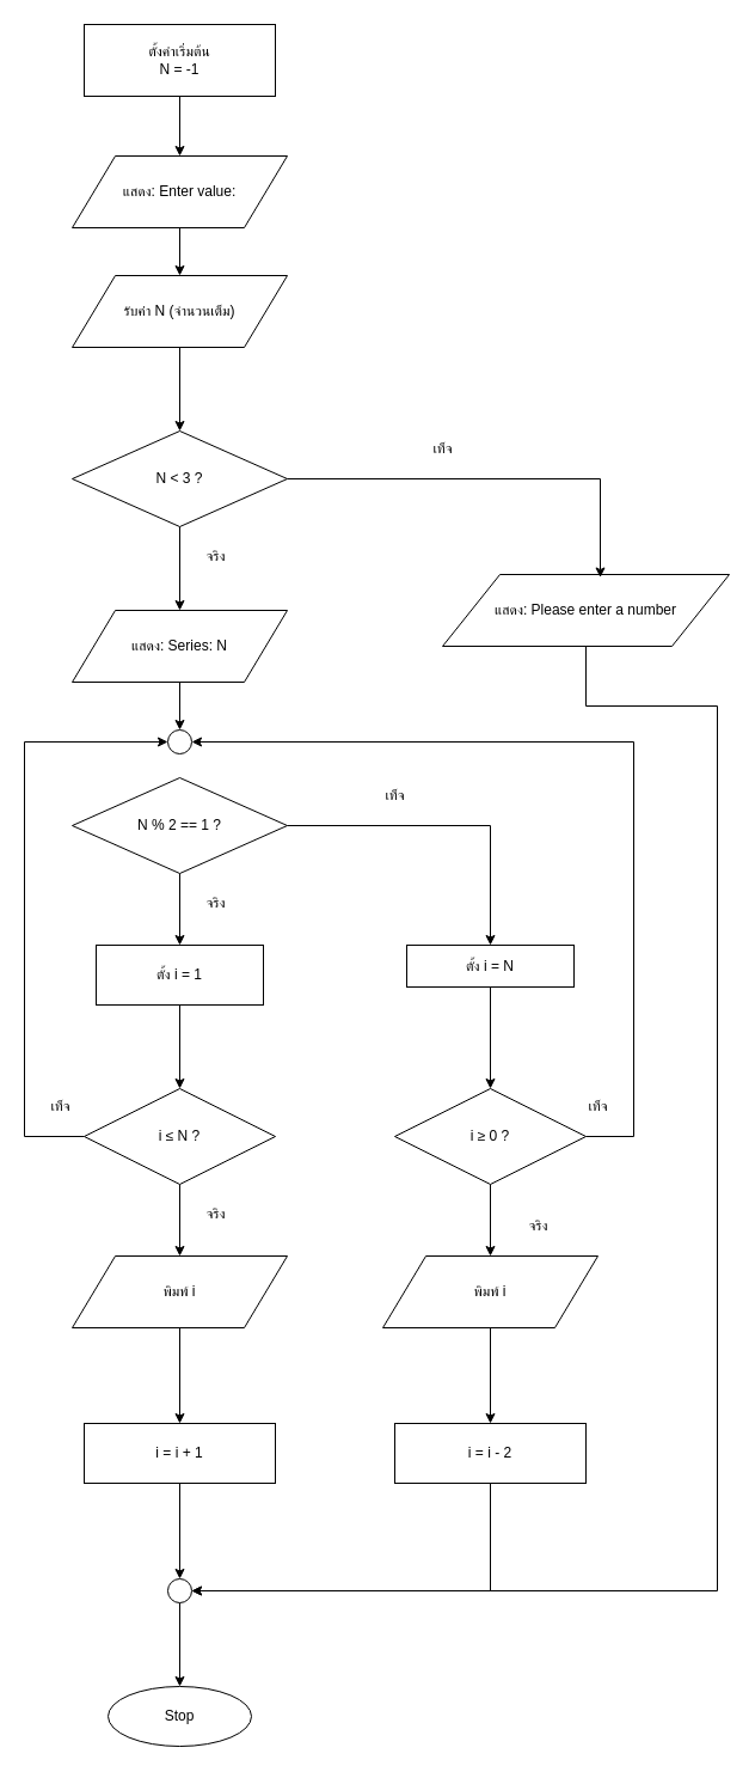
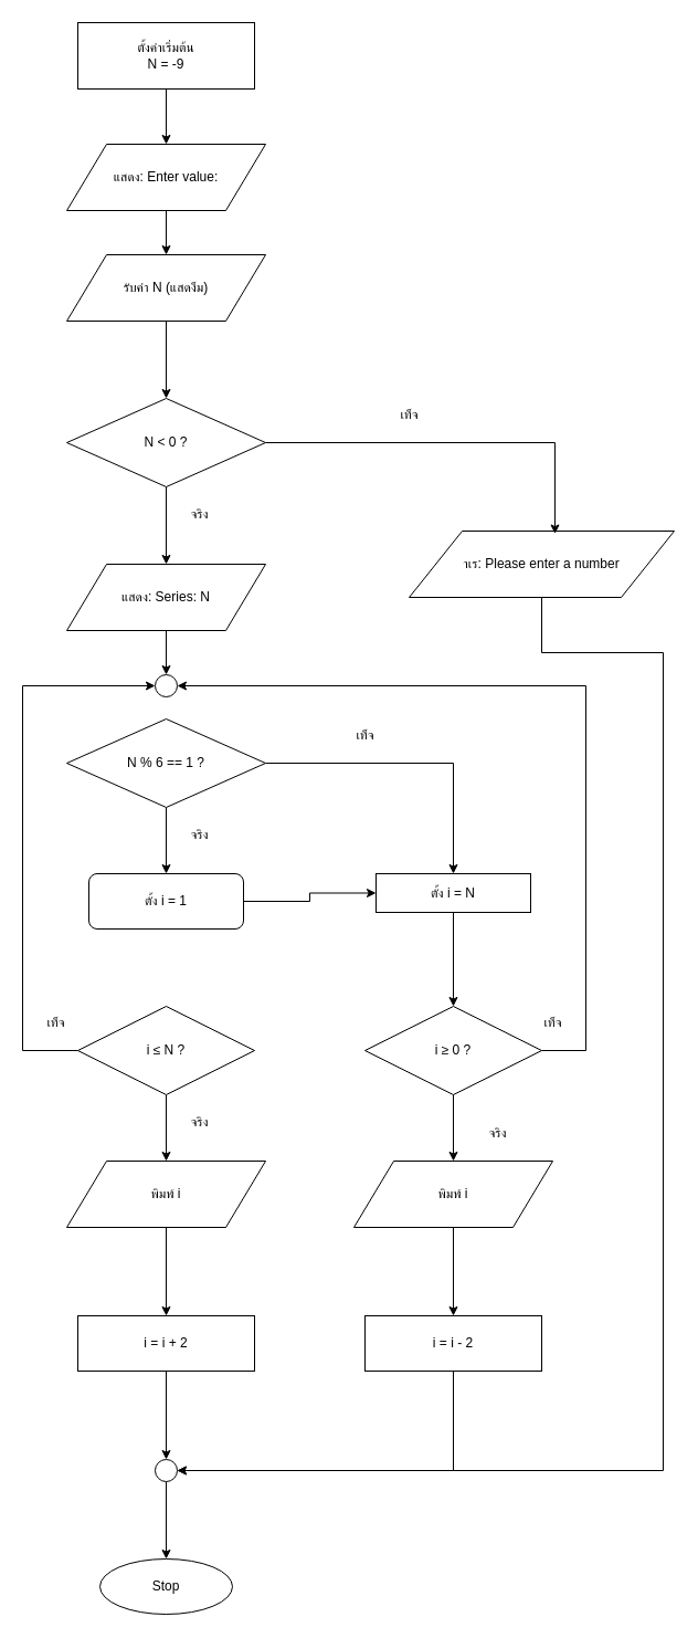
- <mxCell id="3" value="ตั้งค่าเริ่มต้น&#10;N = -1" style="whiteSpace=wrap;html=1;" vertex="1" parent="1"><mxGeometry x="70" y="20" width="160" height="60" as="geometry" /></mxCell>
+ <mxCell id="3" value="ตั้งค่าเริ่มต้น&#10;N = -9" style="whiteSpace=wrap;html=1;" vertex="1" parent="1"><mxGeometry x="70" y="20" width="160" height="60" as="geometry" /></mxCell>
- <mxCell id="7" value="รับค่า N (จำนวนเต็ม)" style="shape=parallelogram;perimeter=parallelogramPerimeter;whiteSpace=wrap;html=1;" vertex="1" parent="1"><mxGeometry x="60" y="230" width="180" height="60" as="geometry" /></mxCell>
+ <mxCell id="7" value="รับค่า N (แสดง็ม)" style="shape=parallelogram;perimeter=parallelogramPerimeter;whiteSpace=wrap;html=1;" vertex="1" parent="1"><mxGeometry x="60" y="230" width="180" height="60" as="geometry" /></mxCell>
- <mxCell id="9" value="N &lt; 3 ?" style="rhombus;whiteSpace=wrap;html=1;" vertex="1" parent="1"><mxGeometry x="60" y="360" width="180" height="80" as="geometry" /></mxCell>
+ <mxCell id="9" value="N &lt; 0 ?" style="rhombus;whiteSpace=wrap;html=1;" vertex="1" parent="1"><mxGeometry x="60" y="360" width="180" height="80" as="geometry" /></mxCell>
- <mxCell id="11" value="แสดง: Please enter a number" style="shape=parallelogram;perimeter=parallelogramPerimeter;whiteSpace=wrap;html=1;" vertex="1" parent="1"><mxGeometry x="370" y="480" width="240" height="60" as="geometry" /></mxCell>
+ <mxCell id="11" value="าเร: Please enter a number" style="shape=parallelogram;perimeter=parallelogramPerimeter;whiteSpace=wrap;html=1;" vertex="1" parent="1"><mxGeometry x="370" y="480" width="240" height="60" as="geometry" /></mxCell>
- <mxCell id="17" value="N % 2 == 1 ?" style="rhombus;whiteSpace=wrap;html=1;" vertex="1" parent="1"><mxGeometry x="60" y="650" width="180" height="80" as="geometry" /></mxCell>
+ <mxCell id="17" value="N % 6 == 1 ?" style="rhombus;whiteSpace=wrap;html=1;" vertex="1" parent="1"><mxGeometry x="60" y="650" width="180" height="80" as="geometry" /></mxCell>
- <mxCell id="19" value="ตั้ง i = 1" style="whiteSpace=wrap;html=1;" vertex="1" parent="1"><mxGeometry x="80" y="790" width="140" height="50" as="geometry" /></mxCell>
+ <mxCell id="19" value="ตั้ง i = 1" style="whiteSpace=wrap;html=1;rounded=1;" vertex="1" parent="1"><mxGeometry x="80" y="790" width="140" height="50" as="geometry" /></mxCell>
- <mxCell id="18" style="edgeStyle=orthogonalEdgeStyle;rounded=0;orthogonalLoop=1;jettySize=auto;html=1;entryX=0.5;entryY=0;entryDx=0;entryDy=0;" edge="1" parent="1" source="19" target="22"><mxGeometry relative="1" as="geometry" /></mxCell>
+ <mxCell id="18" style="edgeStyle=orthogonalEdgeStyle;rounded=0;orthogonalLoop=1;jettySize=auto;html=1;" edge="1" parent="1" source="19" target="28"><mxGeometry relative="1" as="geometry" /></mxCell>
- <mxCell id="26" value="i = i + 1" style="whiteSpace=wrap;html=1;" vertex="1" parent="1"><mxGeometry x="70" y="1190" width="160" height="50" as="geometry" /></mxCell>
+ <mxCell id="26" value="i = i + 2" style="whiteSpace=wrap;html=1;" vertex="1" parent="1"><mxGeometry x="70" y="1190" width="160" height="50" as="geometry" /></mxCell>
